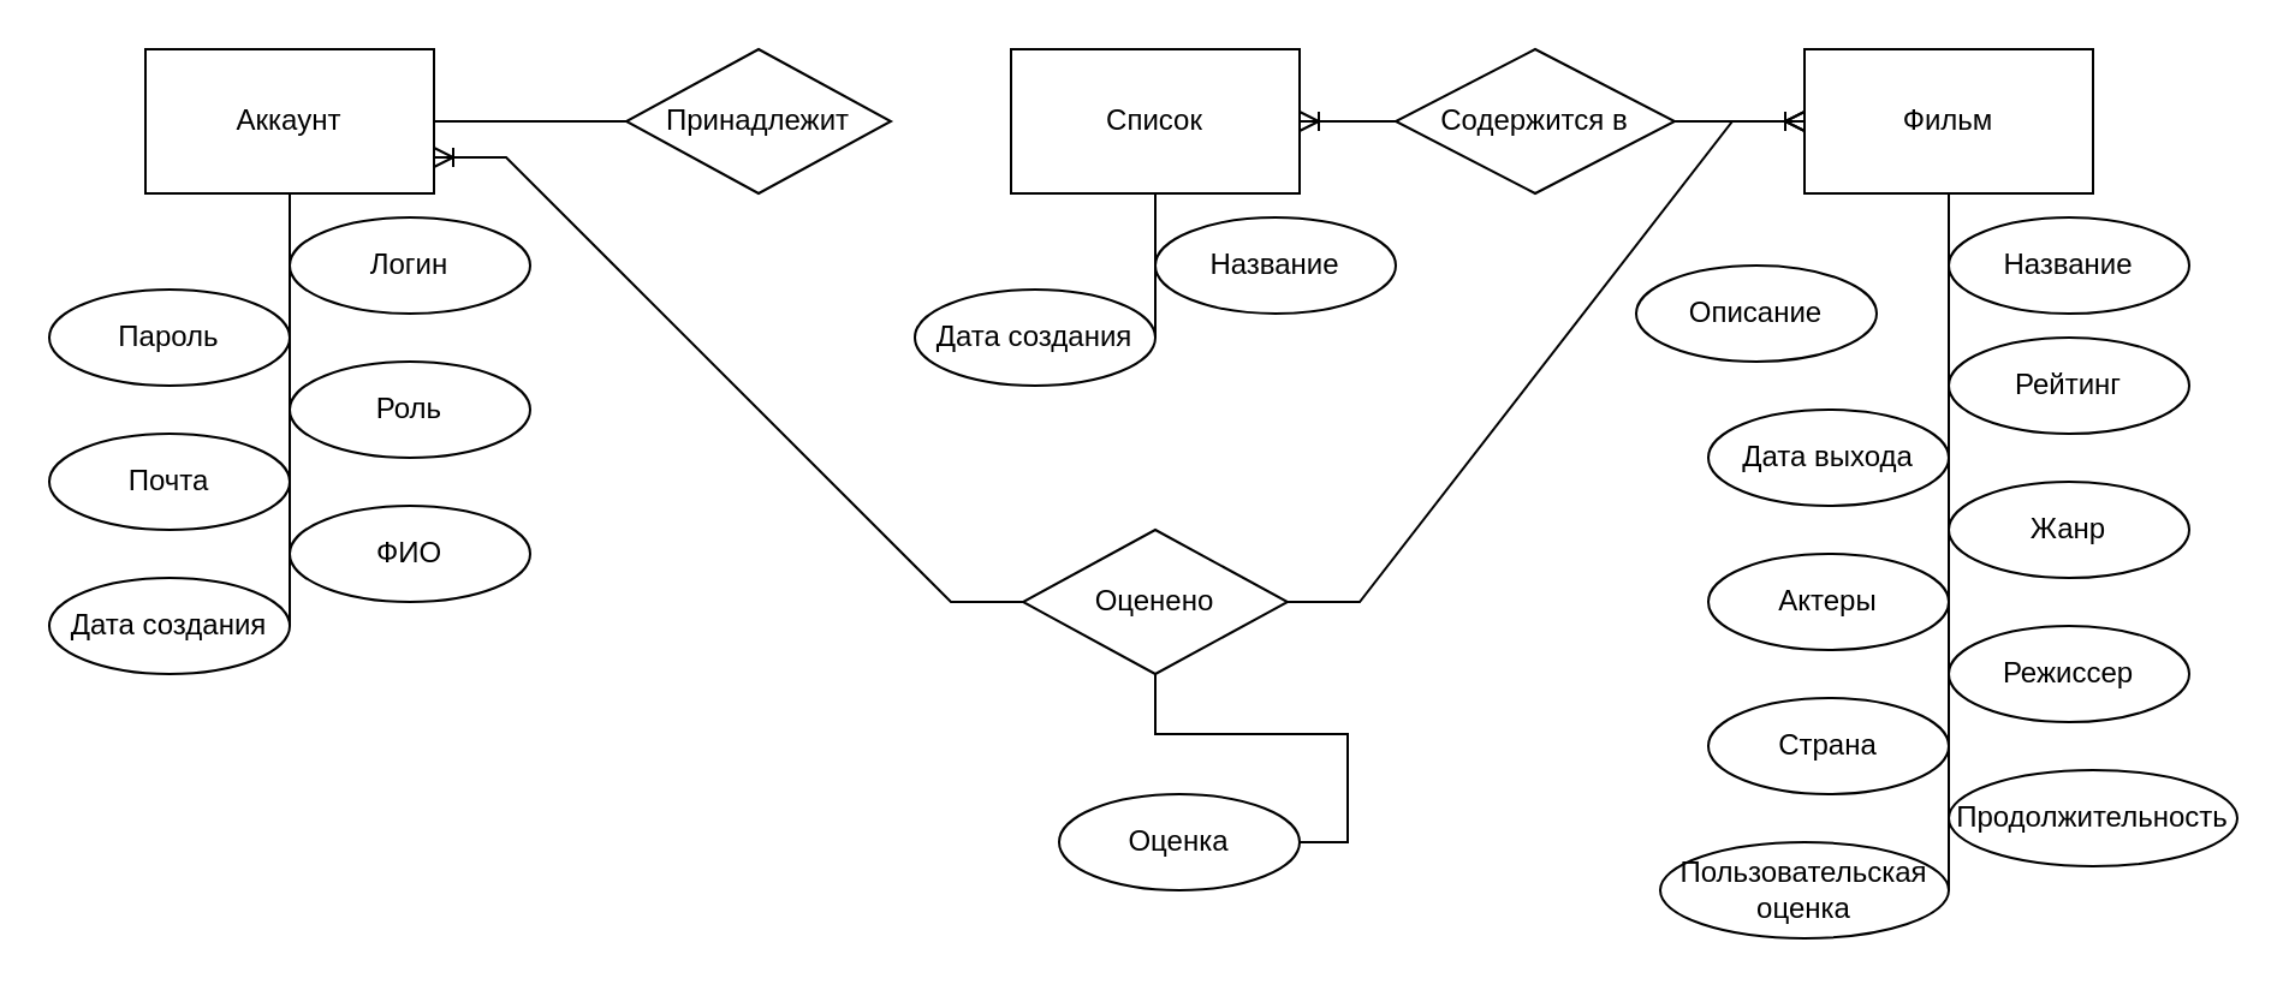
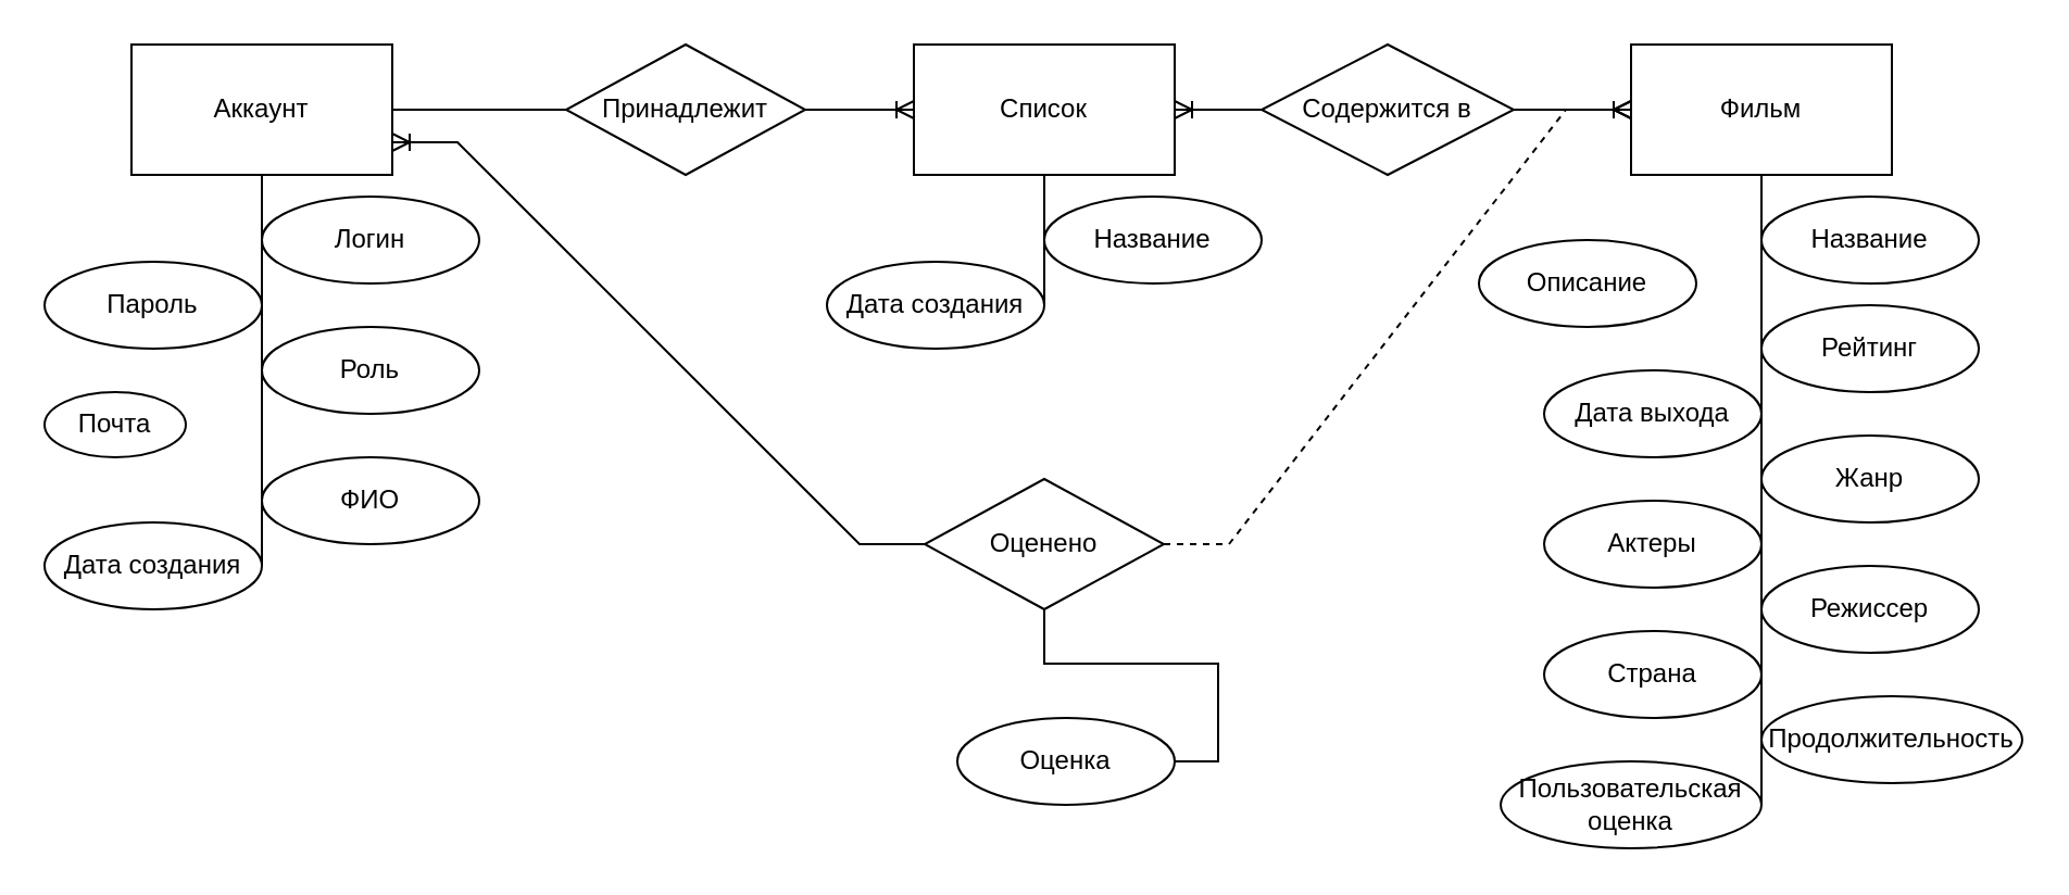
+ <mxCell id="20" value="" style="edgeStyle=entityRelationEdgeStyle;fontSize=12;html=1;endArrow=ERoneToMany;rounded=0;exitX=1;exitY=0.5;exitDx=0;exitDy=0;entryX=0;entryY=0.5;entryDx=0;entryDy=0;" edge="1" parent="1" source="10" target="5"><mxGeometry width="100" height="100" relative="1" as="geometry"><mxPoint x="380" y="130" as="sourcePoint" /><mxPoint x="480" y="30" as="targetPoint" /></mxGeometry></mxCell>
- <mxCell id="34" value="" style="edgeStyle=entityRelationEdgeStyle;fontSize=12;html=1;endArrow=ERoneToMany;rounded=0;exitX=1;exitY=0.5;exitDx=0;exitDy=0;entryX=0;entryY=0.5;entryDx=0;entryDy=0;" edge="1" parent="1" source="32" target="3"><mxGeometry width="100" height="100" relative="1" as="geometry"><mxPoint x="560" y="249.5" as="sourcePoint" /><mxPoint x="614" y="249.5" as="targetPoint" /></mxGeometry></mxCell>
+ <mxCell id="34" value="" style="edgeStyle=entityRelationEdgeStyle;fontSize=12;html=1;endArrow=ERoneToMany;rounded=0;exitX=1;exitY=0.5;exitDx=0;exitDy=0;entryX=0;entryY=0.5;entryDx=0;entryDy=0;dashed=1;" edge="1" parent="1" source="32" target="3"><mxGeometry width="100" height="100" relative="1" as="geometry"><mxPoint x="560" y="249.5" as="sourcePoint" /><mxPoint x="614" y="249.5" as="targetPoint" /></mxGeometry></mxCell>
- <mxCell id="15" value="Почта" style="ellipse;whiteSpace=wrap;html=1;align=center;" vertex="1" parent="1"><mxGeometry x="20" y="180" width="100" height="40" as="geometry" /></mxCell>
+ <mxCell id="15" value="Почта" style="ellipse;whiteSpace=wrap;html=1;align=center;" vertex="1" parent="1"><mxGeometry x="20" y="180" width="65" height="30" as="geometry" /></mxCell>
